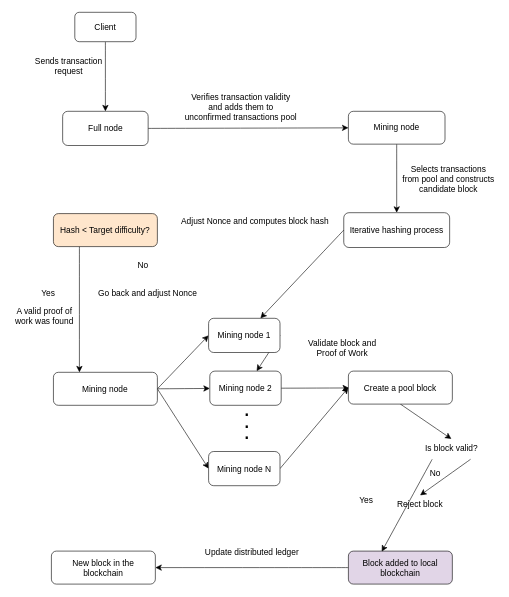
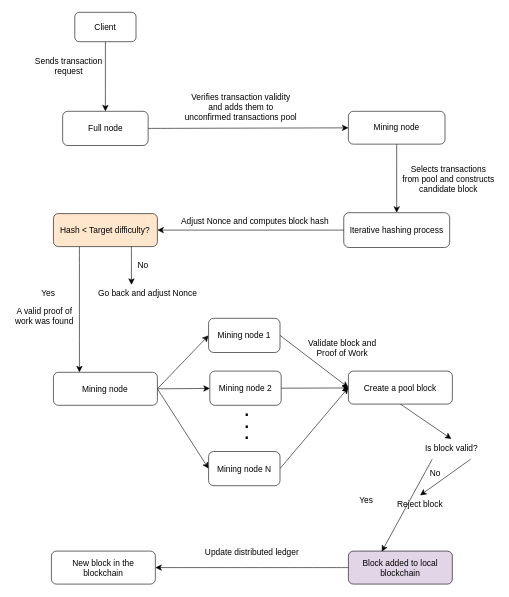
+ <mxCell id="18" style="edgeStyle=none;curved=1;rounded=0;orthogonalLoop=1;jettySize=auto;html=1;exitX=0.75;exitY=1;exitDx=0;exitDy=0;entryX=0.401;entryY=0.006;entryDx=0;entryDy=0;entryPerimeter=0;fontSize=12;startSize=8;endSize=8;" edge="1" parent="1" source="15" target="17"><mxGeometry relative="1" as="geometry" /></mxCell>
- <mxCell id="12" style="edgeStyle=none;curved=1;rounded=0;orthogonalLoop=1;jettySize=auto;html=1;exitX=0;exitY=0.5;exitDx=0;exitDy=0;fontSize=12;startSize=8;endSize=8;" edge="1" parent="1" source="9" target="26"><mxGeometry relative="1" as="geometry"><mxPoint x="506" y="434" as="sourcePoint" /><mxPoint x="263" y="385" as="targetPoint" /></mxGeometry></mxCell>
+ <mxCell id="12" style="edgeStyle=none;curved=1;rounded=0;orthogonalLoop=1;jettySize=auto;html=1;exitX=0;exitY=0.5;exitDx=0;exitDy=0;fontSize=12;startSize=8;endSize=8;entryX=1;entryY=0.5;entryDx=0;entryDy=0;" edge="1" parent="1" source="9" target="15"><mxGeometry relative="1" as="geometry"><mxPoint x="506" y="434" as="sourcePoint" /><mxPoint x="263" y="385" as="targetPoint" /></mxGeometry></mxCell>
- <mxCell id="25" style="edgeStyle=none;curved=1;rounded=0;orthogonalLoop=1;jettySize=auto;html=1;exitX=1;exitY=0.5;exitDx=0;exitDy=0;fontSize=12;startSize=8;endSize=8;" edge="1" parent="1" source="26" target="28"><mxGeometry relative="1" as="geometry" /></mxCell>
+ <mxCell id="25" style="edgeStyle=none;curved=1;rounded=0;orthogonalLoop=1;jettySize=auto;html=1;exitX=1;exitY=0.5;exitDx=0;exitDy=0;entryX=0;entryY=0.5;entryDx=0;entryDy=0;fontSize=12;startSize=8;endSize=8;" edge="1" parent="1" source="26" target="36"><mxGeometry relative="1" as="geometry" /></mxCell>
